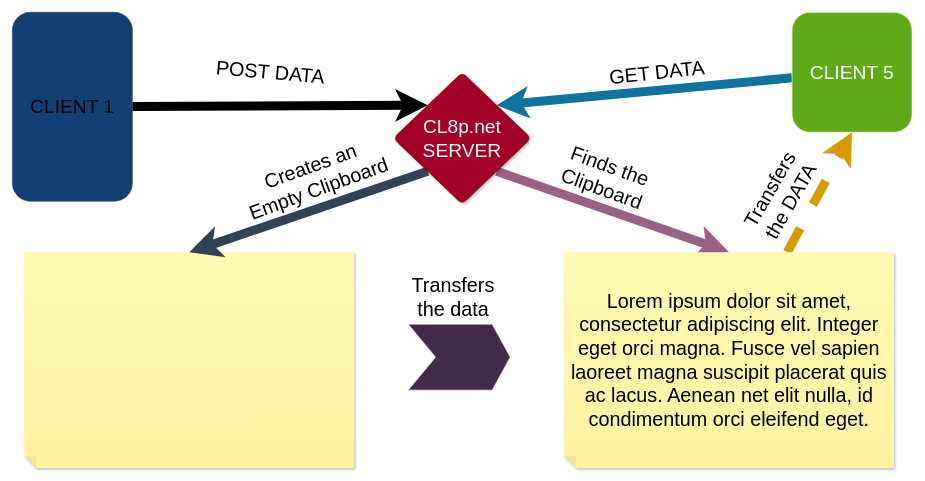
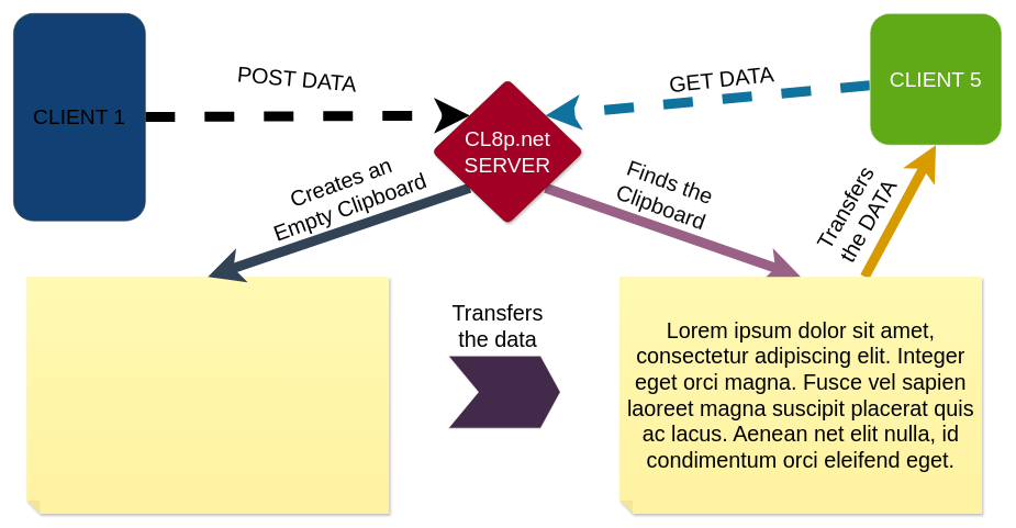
- <mxCell id="4" style="edgeStyle=none;html=1;entryX=1;entryY=0;entryDx=0;entryDy=0;shadow=0;strokeColor=#10739e;strokeWidth=15;fontSize=33;fillColor=#b1ddf0;rounded=1;" parent="1" source="5" target="16" edge="1"><mxGeometry relative="1" as="geometry" /></mxCell>
+ <mxCell id="4" style="edgeStyle=none;html=1;entryX=1;entryY=0;entryDx=0;entryDy=0;shadow=0;strokeColor=#10739e;strokeWidth=15;fontSize=33;fillColor=#b1ddf0;rounded=1;dashed=1;" parent="1" source="5" target="16" edge="1"><mxGeometry relative="1" as="geometry" /></mxCell>
- <mxCell id="2" style="edgeStyle=none;html=1;entryX=0;entryY=0;entryDx=0;entryDy=0;fontSize=33;strokeWidth=15;strokeColor=#000000;rounded=1;" parent="1" source="3" target="16" edge="1"><mxGeometry relative="1" as="geometry" /></mxCell>
+ <mxCell id="2" style="edgeStyle=none;html=1;entryX=0;entryY=0;entryDx=0;entryDy=0;fontSize=33;strokeWidth=15;strokeColor=#000000;rounded=1;dashed=1;" parent="1" source="3" target="16" edge="1"><mxGeometry relative="1" as="geometry" /></mxCell>
- <mxCell id="7" style="edgeStyle=none;html=1;entryX=0.5;entryY=1;entryDx=0;entryDy=0;shadow=0;strokeColor=#d79b00;strokeWidth=15;fontSize=33;fillColor=#ffcd28;gradientColor=#ffa500;rounded=1;dashed=1;" parent="1" source="8" target="5" edge="1"><mxGeometry relative="1" as="geometry" /></mxCell>
+ <mxCell id="7" style="edgeStyle=none;html=1;entryX=0.5;entryY=1;entryDx=0;entryDy=0;shadow=0;strokeColor=#d79b00;strokeWidth=15;fontSize=33;fillColor=#ffcd28;gradientColor=#ffa500;rounded=1;" parent="1" source="8" target="5" edge="1"><mxGeometry relative="1" as="geometry" /></mxCell>
